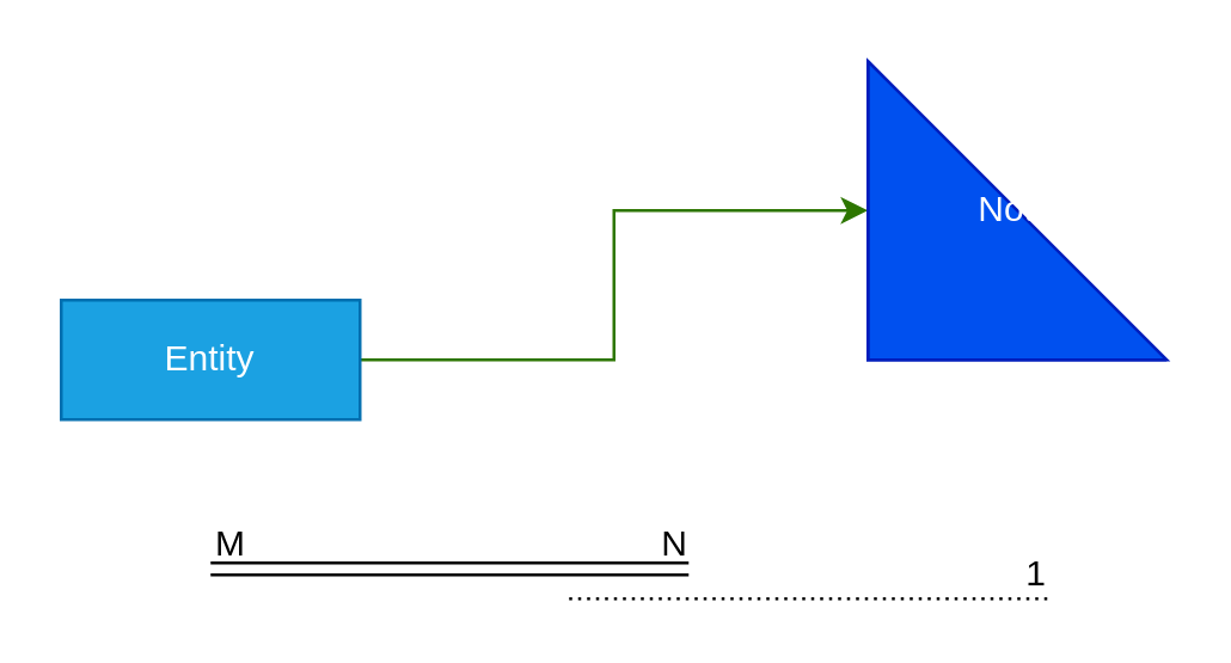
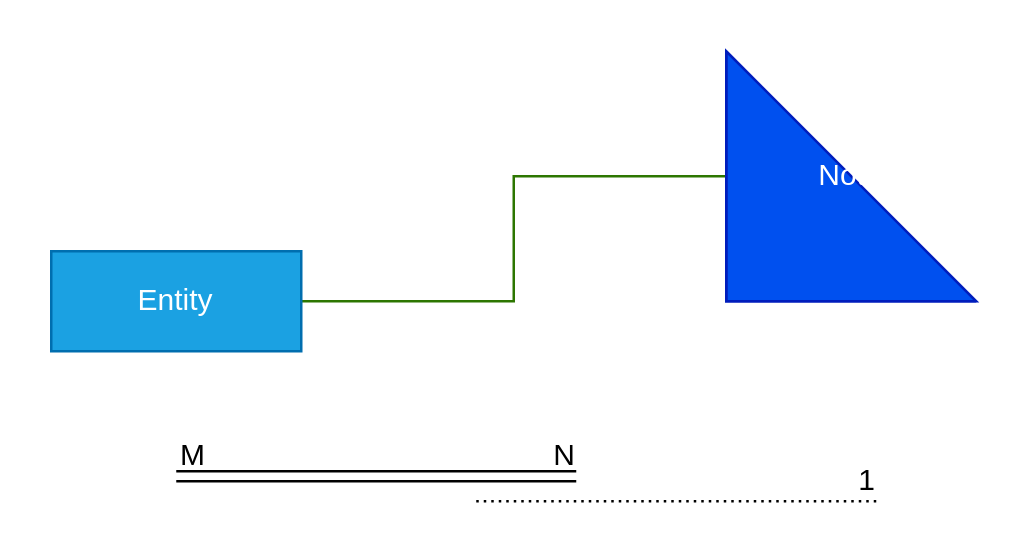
- <mxCell id="2" style="edgeStyle=orthogonalEdgeStyle;rounded=0;orthogonalLoop=1;jettySize=auto;html=1;fillColor=#60a917;strokeColor=#2D7600;" edge="1" parent="1" source="3" target="9"><mxGeometry relative="1" as="geometry" /></mxCell>
+ <mxCell id="2" style="edgeStyle=orthogonalEdgeStyle;rounded=0;orthogonalLoop=1;jettySize=auto;html=1;fillColor=#60a917;strokeColor=#2D7600;endArrow=none;" edge="1" parent="1" source="3" target="9"><mxGeometry relative="1" as="geometry" /></mxCell>
